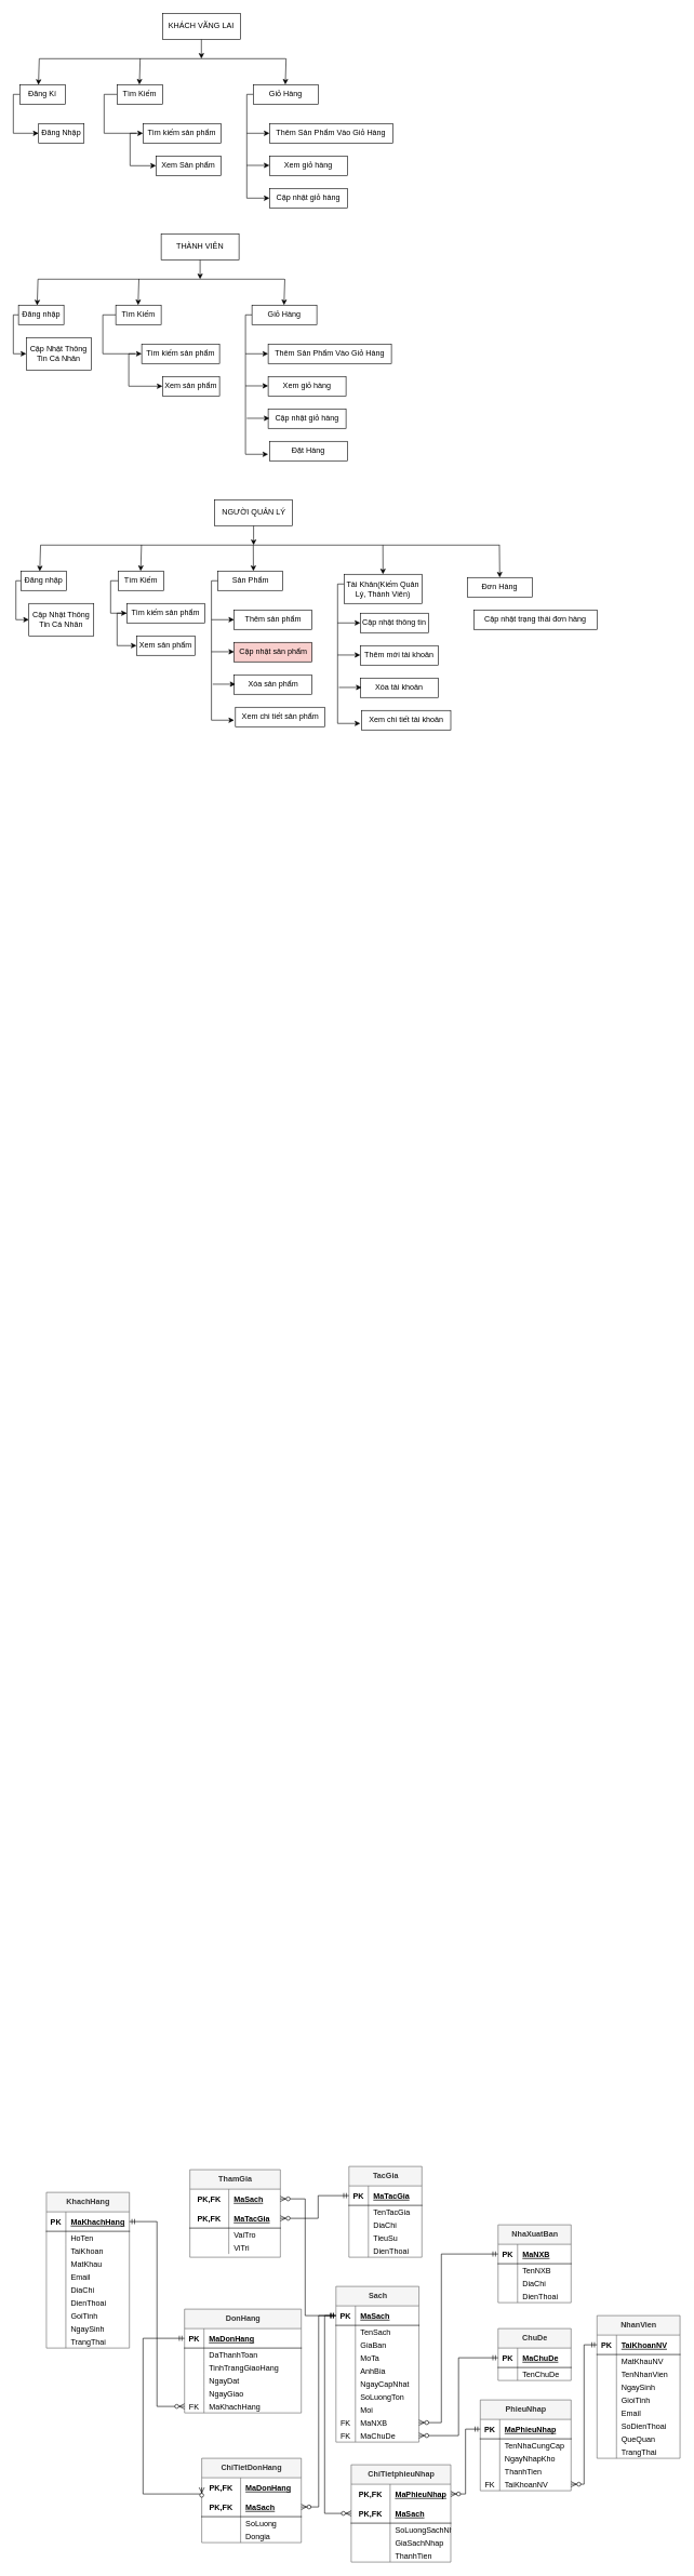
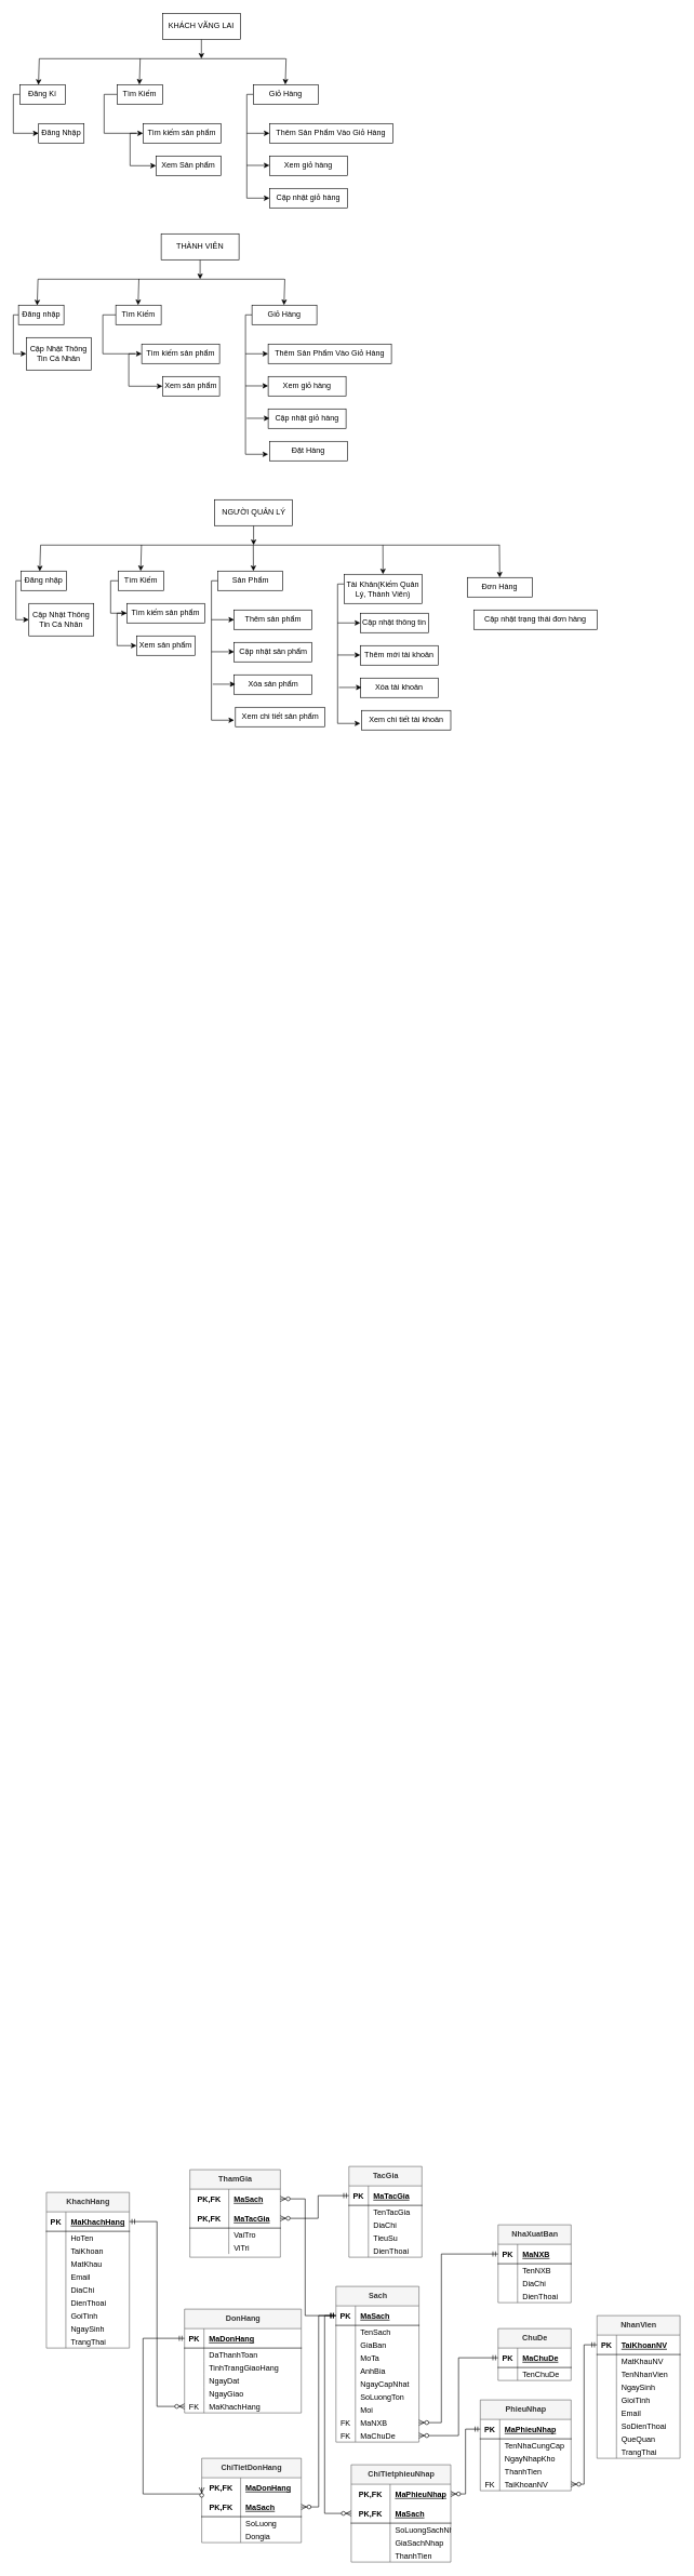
- <mxCell id="60" value="Cập nhật sản phẩm" style="rounded=0;whiteSpace=wrap;html=1;fillColor=#f8cecc;" parent="1" vertex="1"><mxGeometry x="360.5" y="990" width="120" height="30" as="geometry" /></mxCell>
+ <mxCell id="60" value="Cập nhật sản phẩm" style="rounded=0;whiteSpace=wrap;html=1;" parent="1" vertex="1"><mxGeometry x="360.5" y="990" width="120" height="30" as="geometry" /></mxCell>
